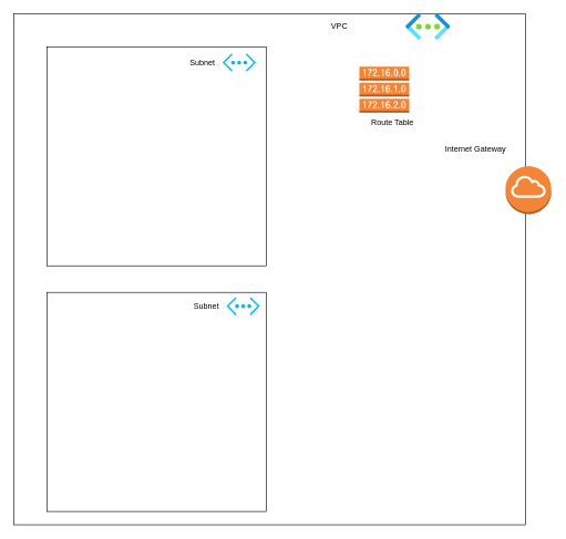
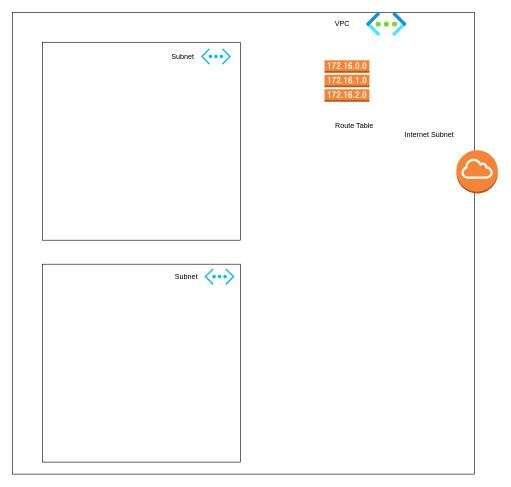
- <mxCell id="9" value="VPC" style="text;html=1;align=center;verticalAlign=middle;whiteSpace=wrap;rounded=0;" vertex="1" parent="1"><mxGeometry x="480" y="25" width="60" height="30" as="geometry" /></mxCell>
+ <mxCell id="9" value="VPC" style="text;html=1;align=center;verticalAlign=middle;whiteSpace=wrap;rounded=0;" vertex="1" parent="1"><mxGeometry x="540" y="25" width="60" height="30" as="geometry" /></mxCell>
- <mxCell id="14" value="Route Table" style="text;html=1;align=center;verticalAlign=middle;whiteSpace=wrap;rounded=0;" vertex="1" parent="1"><mxGeometry x="530" y="170" width="120" height="30" as="geometry" /></mxCell>
+ <mxCell id="14" value="Route Table" style="text;html=1;align=center;verticalAlign=middle;whiteSpace=wrap;rounded=0;" vertex="1" parent="1"><mxGeometry x="530" y="195" width="120" height="30" as="geometry" /></mxCell>
- <mxCell id="12" value="Internet Gateway" style="text;html=1;align=center;verticalAlign=middle;whiteSpace=wrap;rounded=0;" vertex="1" parent="1"><mxGeometry x="660" y="210" width="110" height="30" as="geometry" /></mxCell>
+ <mxCell id="12" value="Internet Subnet" style="text;html=1;align=center;verticalAlign=middle;whiteSpace=wrap;rounded=0;" vertex="1" parent="1"><mxGeometry x="660" y="210" width="110" height="30" as="geometry" /></mxCell>
